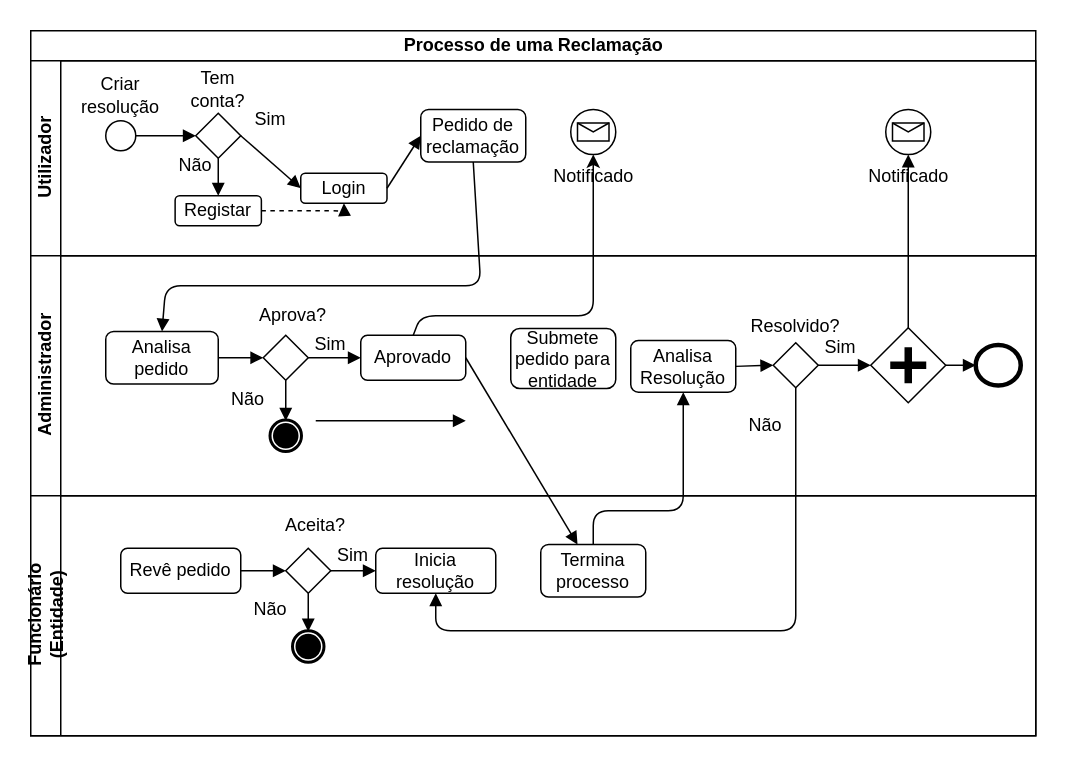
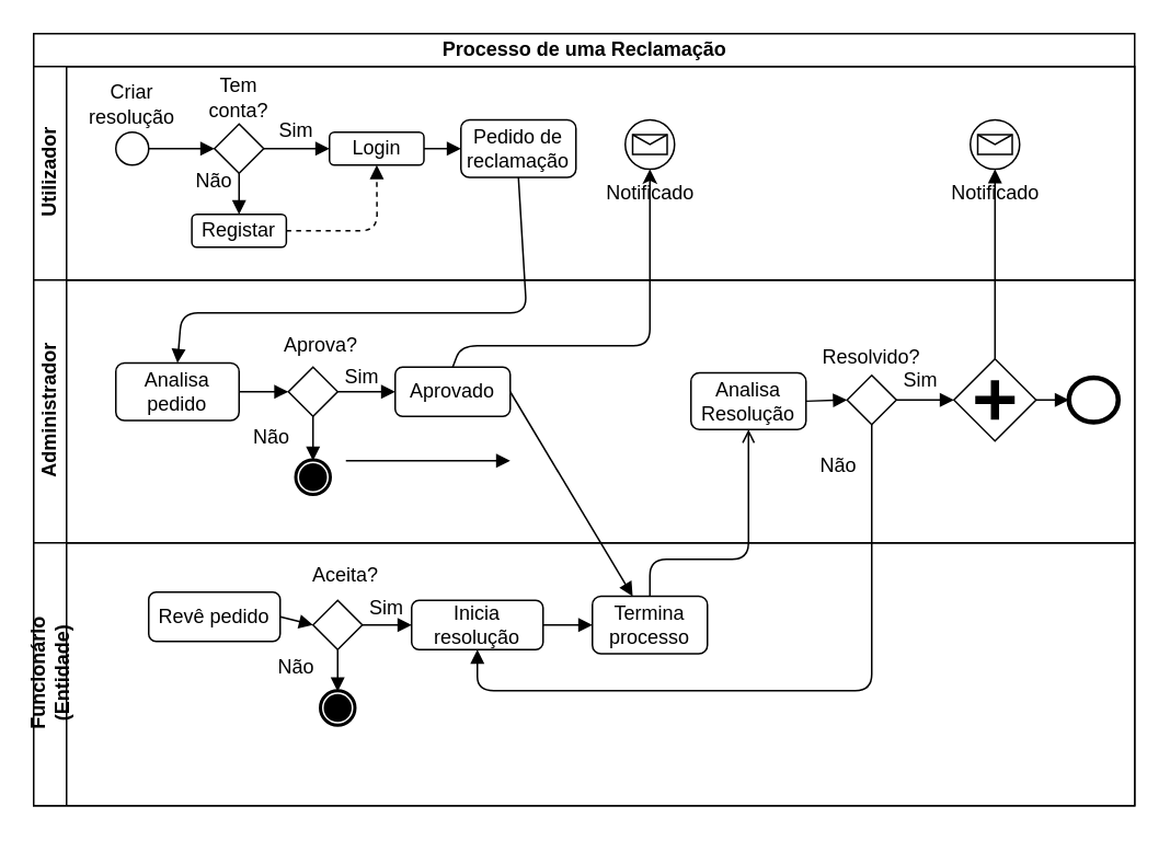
- <mxCell id="14" value="Login" style="shape=ext;rounded=1;html=1;whiteSpace=wrap;" vertex="1" parent="4"><mxGeometry x="180" y="75" width="57.5" height="20" as="geometry" /></mxCell>
+ <mxCell id="14" value="Login" style="shape=ext;rounded=1;html=1;whiteSpace=wrap;" vertex="1" parent="4"><mxGeometry x="180" y="40" width="57.5" height="20" as="geometry" /></mxCell>
- <mxCell id="30" value="Submete pedido para entidade" style="shape=ext;rounded=1;html=1;whiteSpace=wrap;" vertex="1" parent="21"><mxGeometry x="320" y="48.5" width="70" height="40" as="geometry" /></mxCell>
- <mxCell id="57" value="" style="endArrow=block;endFill=1;endSize=6;html=1;exitX=0.5;exitY=0;exitDx=0;exitDy=0;entryX=0.5;entryY=1;entryDx=0;entryDy=0;" edge="1" parent="2" source="55" target="32"><mxGeometry width="100" relative="1" as="geometry"><mxPoint x="470" y="340" as="sourcePoint" /><mxPoint x="400" y="240" as="targetPoint" /><Array as="points"><mxPoint x="375" y="320" /><mxPoint x="435" y="320" /></Array></mxGeometry></mxCell>
+ <mxCell id="57" value="" style="endArrow=open;endFill=1;endSize=6;html=1;exitX=0.5;exitY=0;exitDx=0;exitDy=0;entryX=0.5;entryY=1;entryDx=0;entryDy=0;" edge="1" parent="2" source="55" target="32"><mxGeometry width="100" relative="1" as="geometry"><mxPoint x="470" y="340" as="sourcePoint" /><mxPoint x="400" y="240" as="targetPoint" /><Array as="points"><mxPoint x="375" y="320" /><mxPoint x="435" y="320" /></Array></mxGeometry></mxCell>
- <mxCell id="45" value="Revê pedido" style="shape=ext;rounded=1;html=1;whiteSpace=wrap;" vertex="1" parent="44"><mxGeometry x="60" y="35" width="80" height="30" as="geometry" /></mxCell>
+ <mxCell id="45" value="Revê pedido" style="shape=ext;rounded=1;html=1;whiteSpace=wrap;" vertex="1" parent="44"><mxGeometry x="70" y="30" width="80" height="30" as="geometry" /></mxCell>
+ <mxCell id="56" value="" style="endArrow=block;endFill=1;endSize=6;html=1;exitX=1;exitY=0.5;exitDx=0;exitDy=0;entryX=0;entryY=0.5;entryDx=0;entryDy=0;" edge="1" parent="44" source="54" target="55"><mxGeometry width="100" relative="1" as="geometry"><mxPoint x="350" y="100" as="sourcePoint" /><mxPoint x="450" y="100" as="targetPoint" /></mxGeometry></mxCell>
